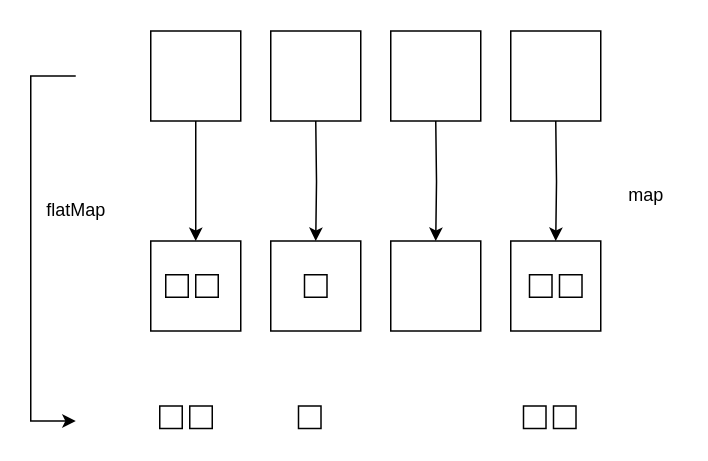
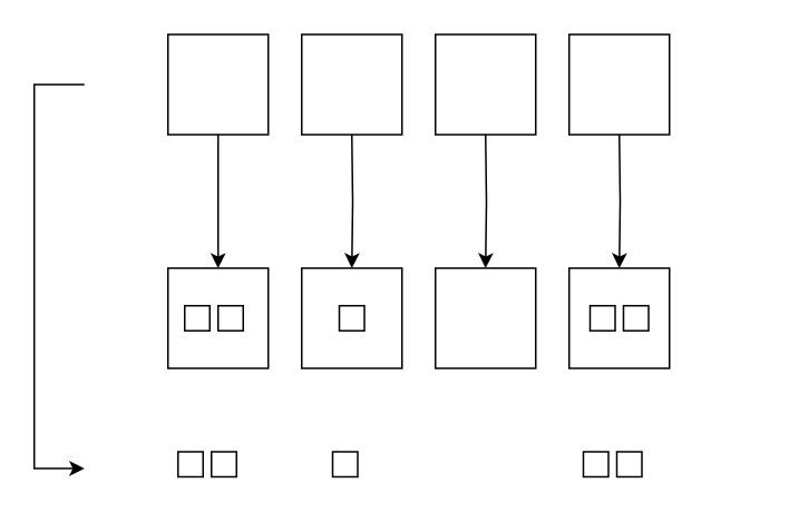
- <mxCell id="14" value="map" style="text;html=1;align=center;verticalAlign=middle;resizable=0;points=[];autosize=1;strokeColor=none;fillColor=none;" vertex="1" parent="1"><mxGeometry x="410" y="120" width="40" height="20" as="geometry" /></mxCell>
- <mxCell id="26" value="flatMap" style="text;html=1;align=center;verticalAlign=middle;resizable=0;points=[];autosize=1;strokeColor=none;fillColor=none;" vertex="1" parent="1"><mxGeometry x="25" y="130" width="50" height="20" as="geometry" /></mxCell>
